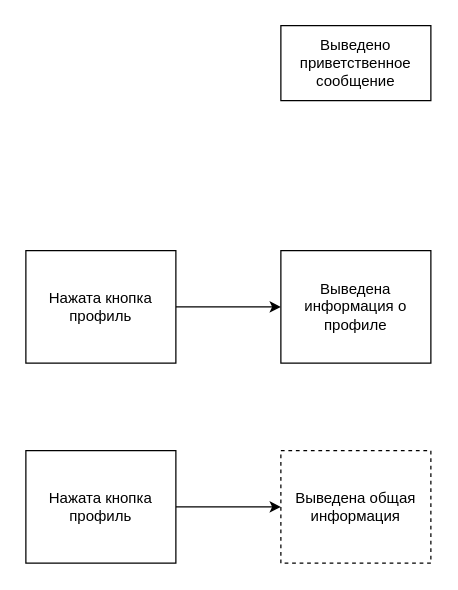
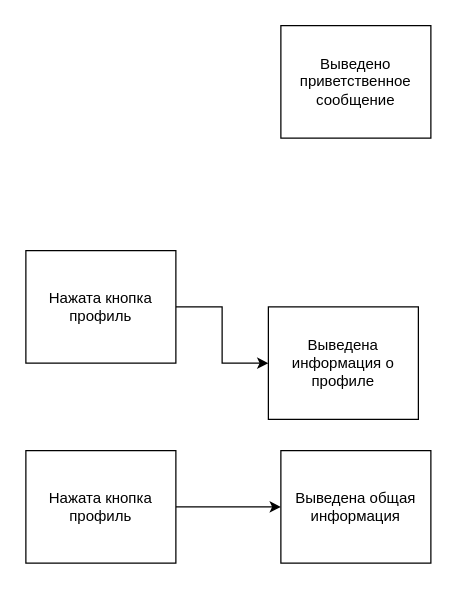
- <mxCell id="2" value="Выведено приветственное сообщение" style="rounded=0;whiteSpace=wrap;html=1;" vertex="1" parent="1"><mxGeometry x="224" y="20" width="120" height="60" as="geometry" /></mxCell>
+ <mxCell id="2" value="Выведено приветственное сообщение" style="rounded=0;whiteSpace=wrap;html=1;" vertex="1" parent="1"><mxGeometry x="224" y="20" width="120" height="90" as="geometry" /></mxCell>
- <mxCell id="5" value="Выведена информация о профиле" style="rounded=0;whiteSpace=wrap;html=1;" vertex="1" parent="1"><mxGeometry x="224" y="200" width="120" height="90" as="geometry" /></mxCell>
+ <mxCell id="5" value="Выведена информация о профиле" style="rounded=0;whiteSpace=wrap;html=1;" vertex="1" parent="1"><mxGeometry x="214" y="245" width="120" height="90" as="geometry" /></mxCell>
- <mxCell id="8" value="Выведена общая информация" style="rounded=0;whiteSpace=wrap;html=1;dashed=1;" vertex="1" parent="1"><mxGeometry x="224" y="360" width="120" height="90" as="geometry" /></mxCell>
+ <mxCell id="8" value="Выведена общая информация" style="rounded=0;whiteSpace=wrap;html=1;" vertex="1" parent="1"><mxGeometry x="224" y="360" width="120" height="90" as="geometry" /></mxCell>
